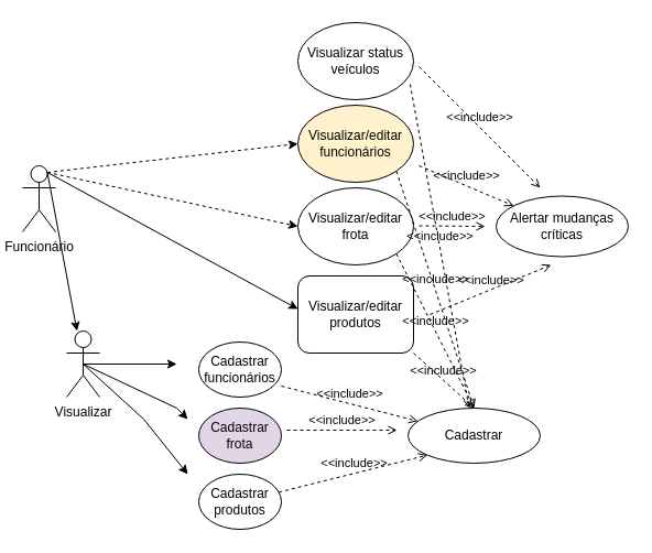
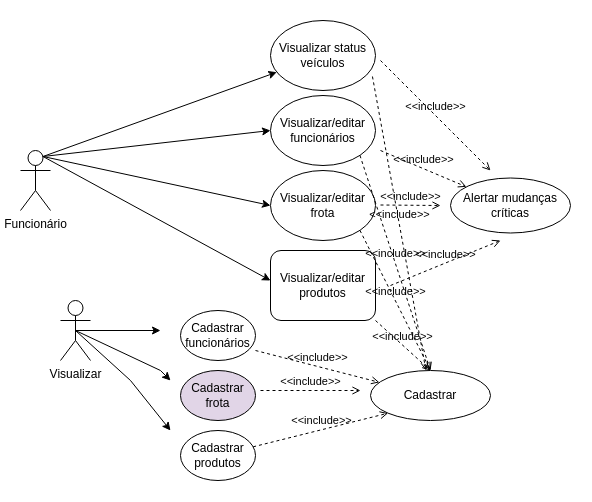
- <mxCell id="14" value="Visualizar/editar&lt;br&gt;funcionários" style="ellipse;whiteSpace=wrap;html=1;fillColor=#fff2cc;" parent="1" vertex="1"><mxGeometry x="270" y="95" width="105" height="70" as="geometry" /></mxCell>
+ <mxCell id="14" value="Visualizar/editar&lt;br&gt;funcionários" style="ellipse;whiteSpace=wrap;html=1;" parent="1" vertex="1"><mxGeometry x="270" y="95" width="105" height="70" as="geometry" /></mxCell>
- <mxCell id="7" style="edgeStyle=none;rounded=0;orthogonalLoop=1;jettySize=auto;html=1;exitX=0.75;exitY=0.1;exitDx=0;exitDy=0;exitPerimeter=0;entryX=0;entryY=0.5;entryDx=0;entryDy=0;strokeColor=#000000;dashed=1;" parent="1" source="10" target="14" edge="1"><mxGeometry relative="1" as="geometry" /></mxCell>
+ <mxCell id="7" style="edgeStyle=none;rounded=0;orthogonalLoop=1;jettySize=auto;html=1;exitX=0.75;exitY=0.1;exitDx=0;exitDy=0;exitPerimeter=0;entryX=0;entryY=0.5;entryDx=0;entryDy=0;strokeColor=#000000;" parent="1" source="10" target="14" edge="1"><mxGeometry relative="1" as="geometry" /></mxCell>
- <mxCell id="8" style="edgeStyle=none;rounded=0;orthogonalLoop=1;jettySize=auto;html=1;exitX=0.75;exitY=0.1;exitDx=0;exitDy=0;exitPerimeter=0;entryX=0;entryY=0.5;entryDx=0;entryDy=0;strokeColor=#000000;dashed=1;" parent="1" source="10" target="15" edge="1"><mxGeometry relative="1" as="geometry" /></mxCell>
+ <mxCell id="8" style="edgeStyle=none;rounded=0;orthogonalLoop=1;jettySize=auto;html=1;exitX=0.75;exitY=0.1;exitDx=0;exitDy=0;exitPerimeter=0;entryX=0;entryY=0.5;entryDx=0;entryDy=0;strokeColor=#000000;" parent="1" source="10" target="15" edge="1"><mxGeometry relative="1" as="geometry" /></mxCell>
- <mxCell id="6" style="edgeStyle=none;rounded=0;orthogonalLoop=1;jettySize=auto;html=1;exitX=0.75;exitY=0.1;exitDx=0;exitDy=0;exitPerimeter=0;strokeColor=#000000;" parent="1" source="10" target="5" edge="1"><mxGeometry relative="1" as="geometry" /></mxCell>
+ <mxCell id="6" style="edgeStyle=none;rounded=0;orthogonalLoop=1;jettySize=auto;html=1;exitX=0.75;exitY=0.1;exitDx=0;exitDy=0;exitPerimeter=0;strokeColor=#000000;" parent="1" source="10" target="18" edge="1"><mxGeometry relative="1" as="geometry" /></mxCell>
